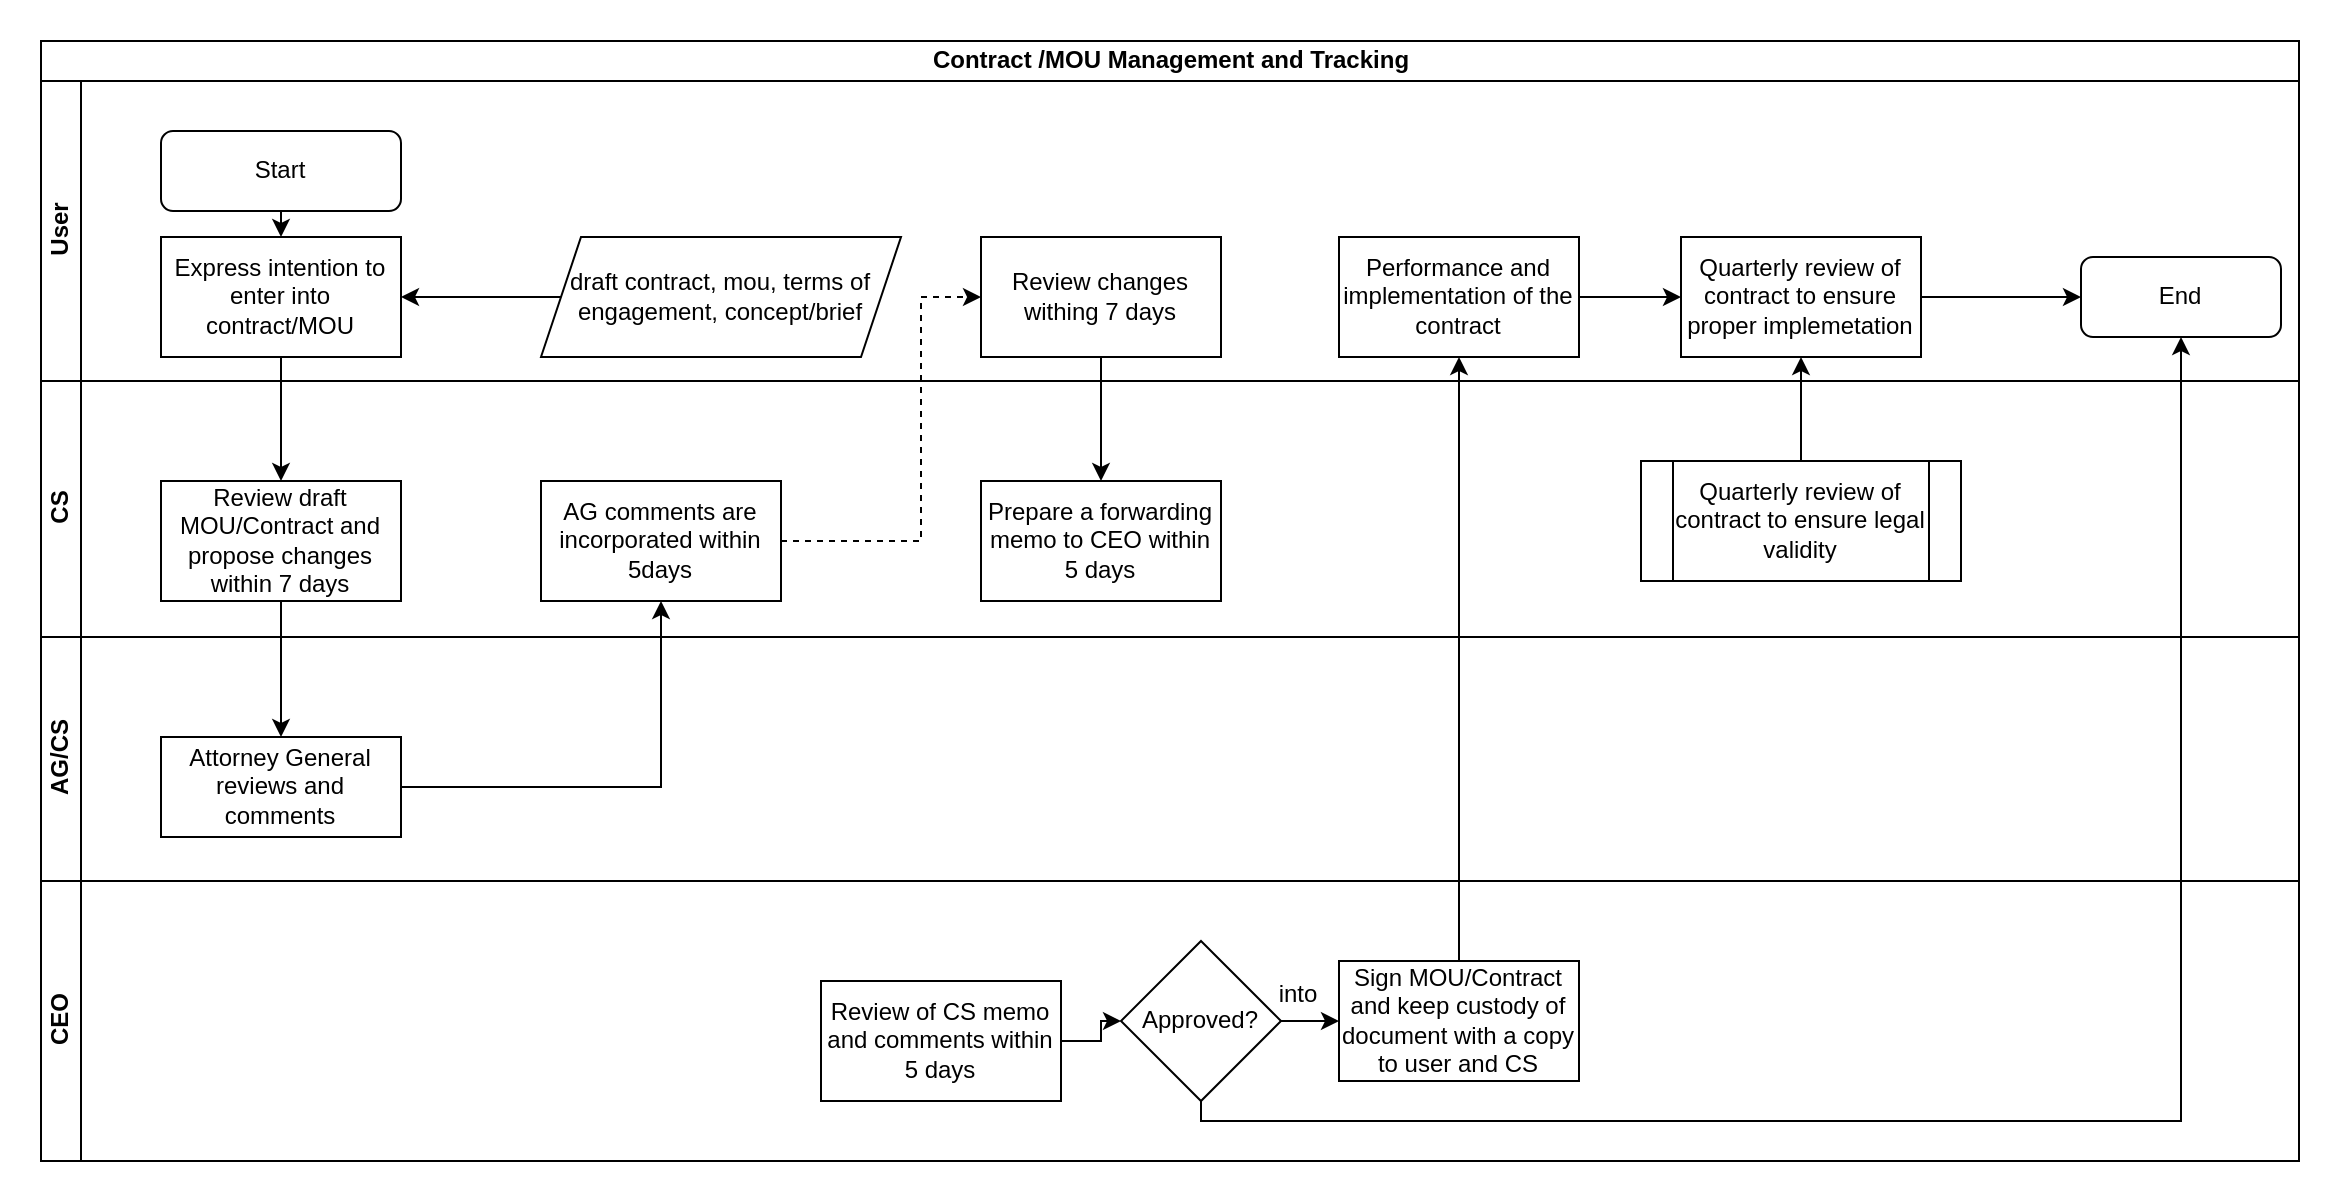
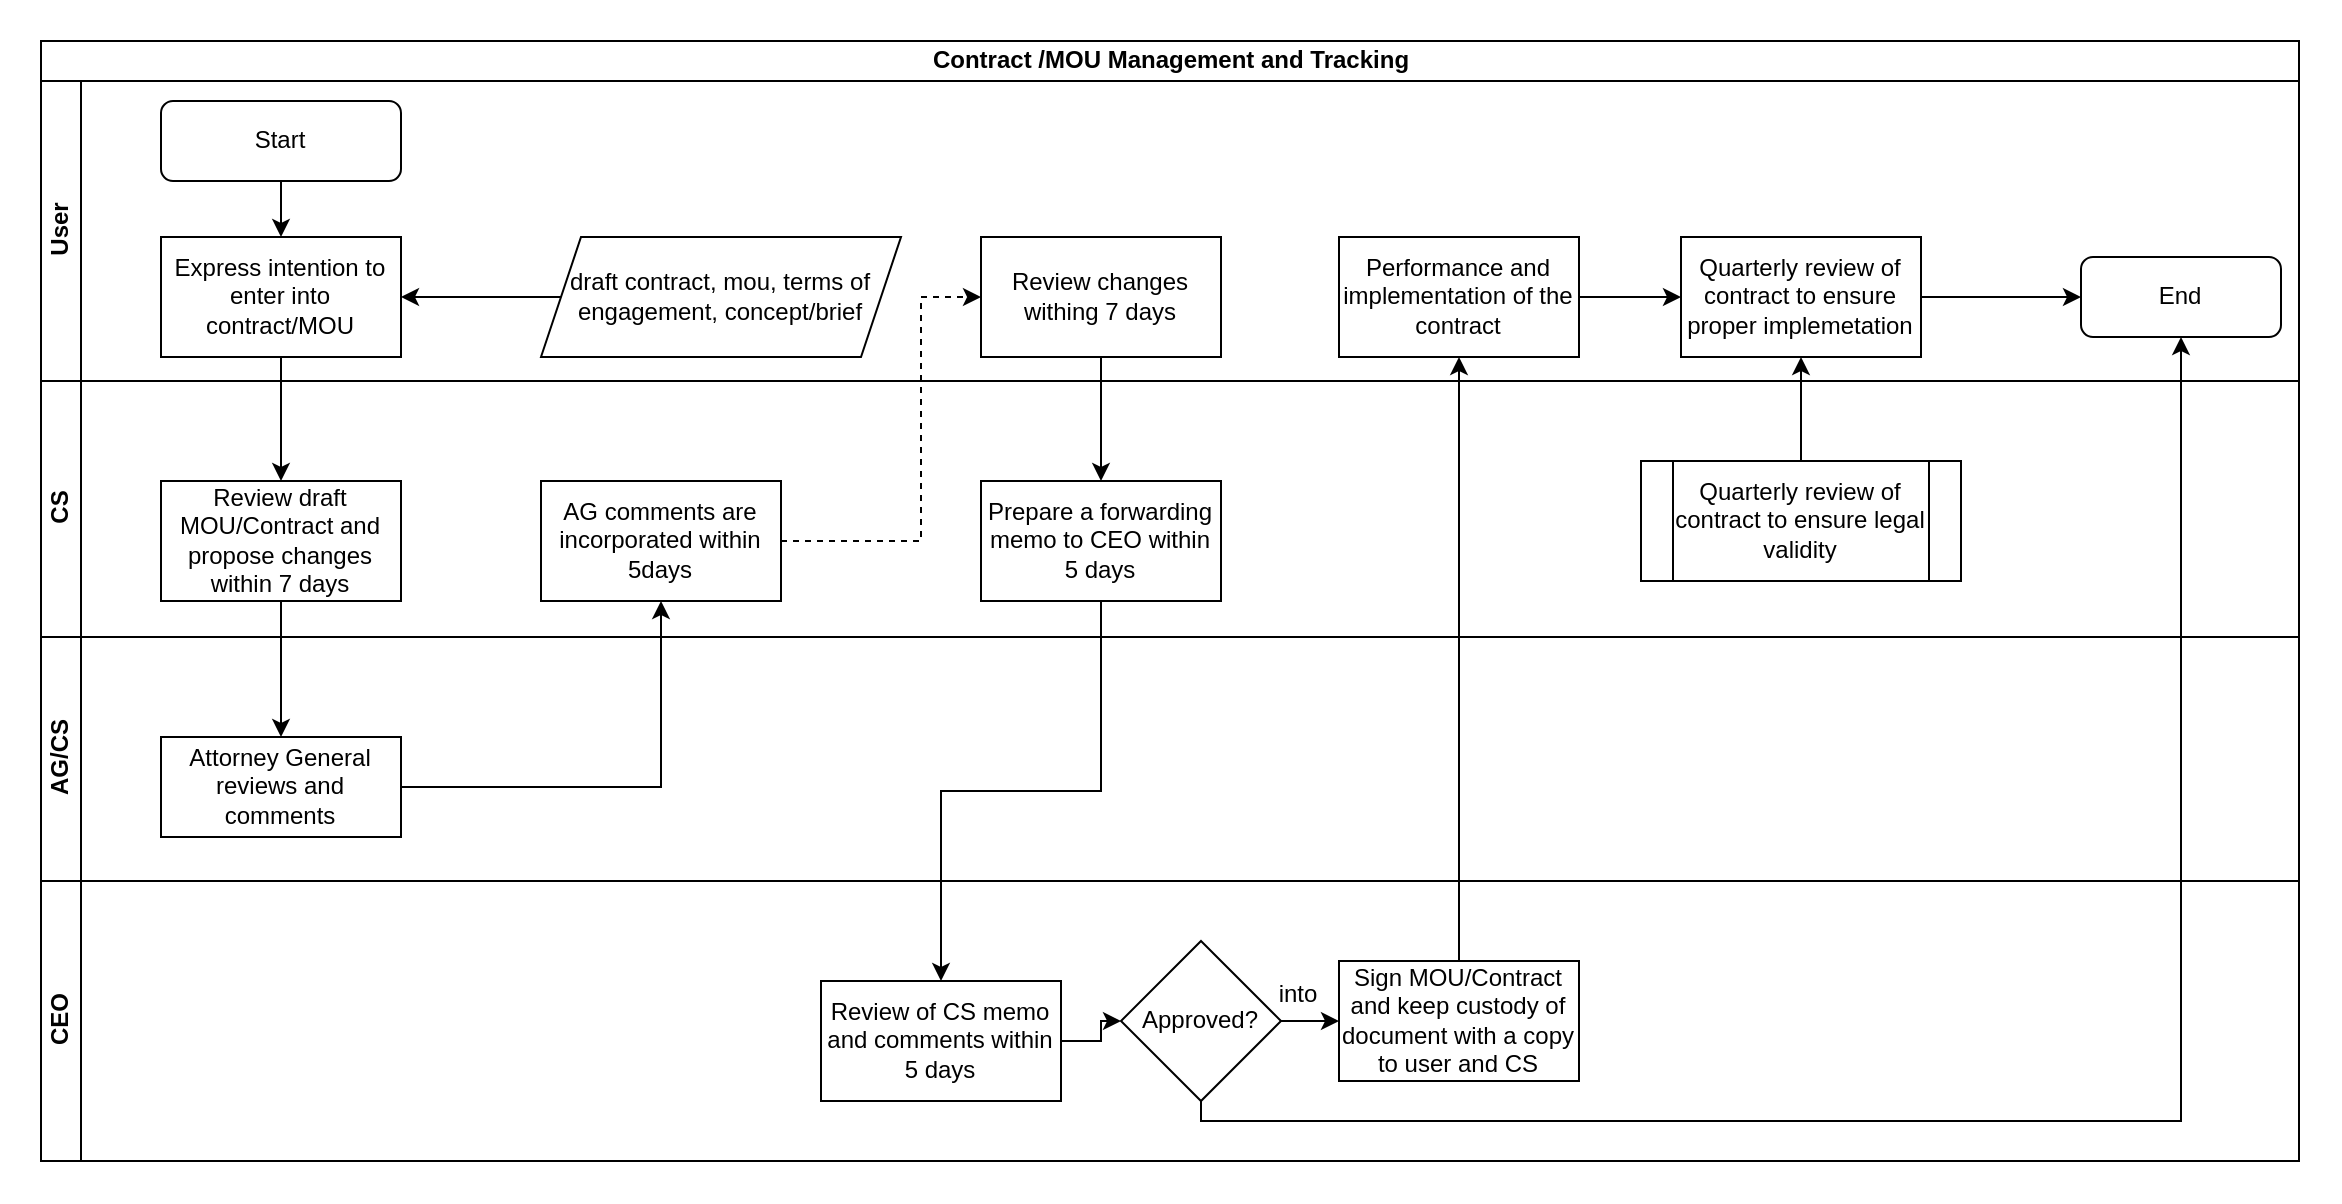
- <mxCell id="4" value="Start" style="rounded=1;whiteSpace=wrap;html=1;" vertex="1" parent="3"><mxGeometry x="60" y="25" width="120" height="40" as="geometry" /></mxCell>
+ <mxCell id="4" value="Start" style="rounded=1;whiteSpace=wrap;html=1;" vertex="1" parent="3"><mxGeometry x="60" y="10" width="120" height="40" as="geometry" /></mxCell>
+ <mxCell id="33" value="" style="edgeStyle=orthogonalEdgeStyle;rounded=0;orthogonalLoop=1;jettySize=auto;html=1;" edge="1" parent="2" source="16" target="25"><mxGeometry relative="1" as="geometry" /></mxCell>
